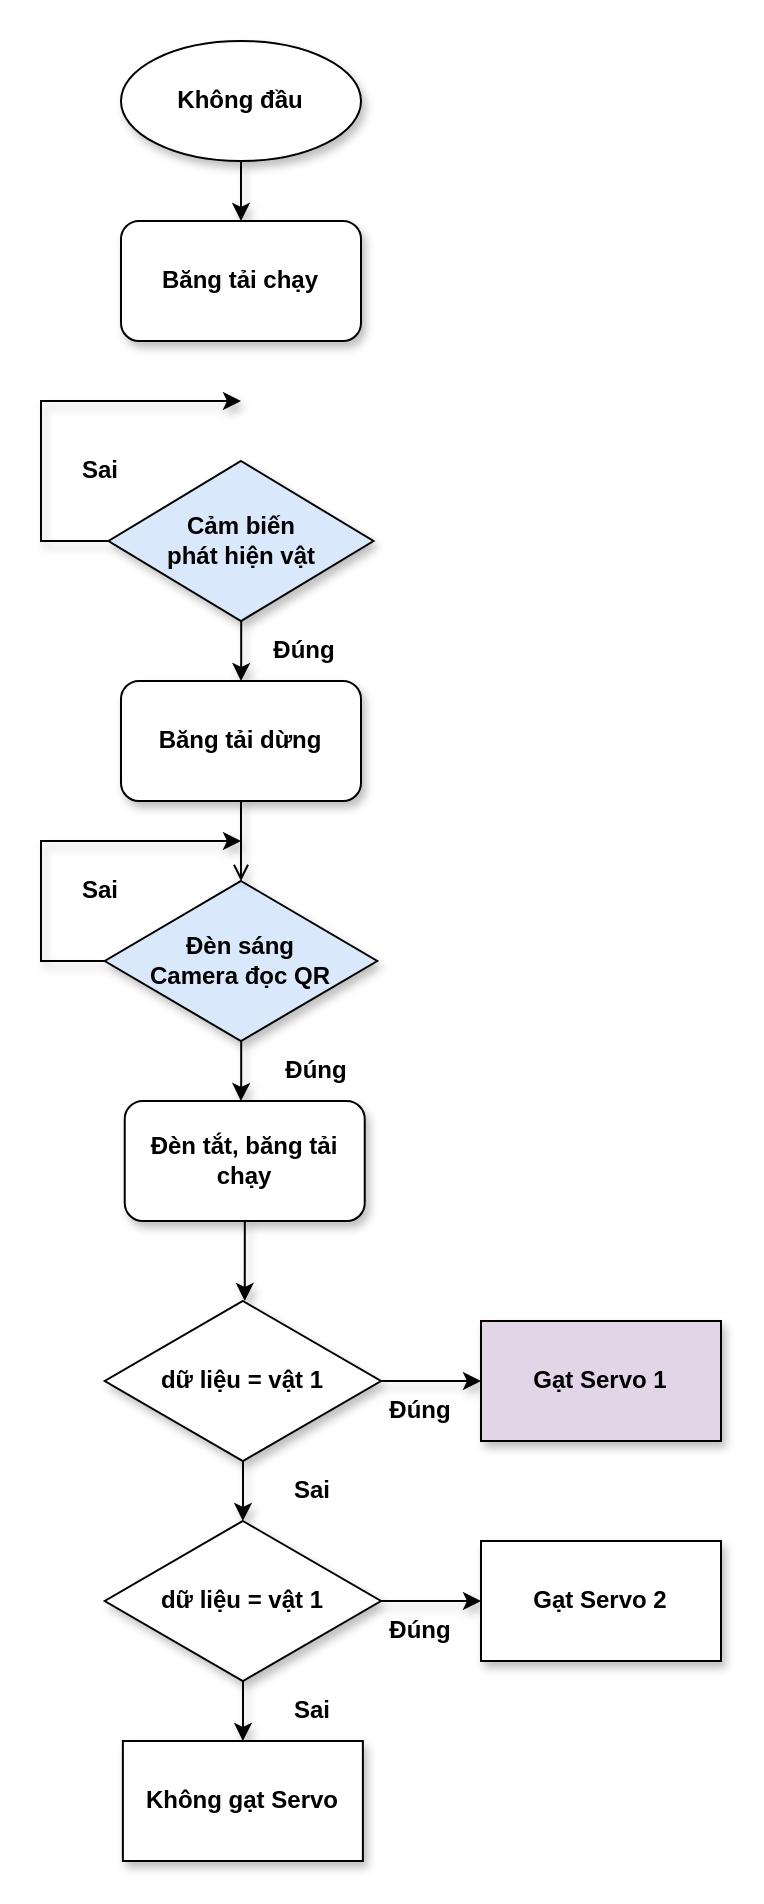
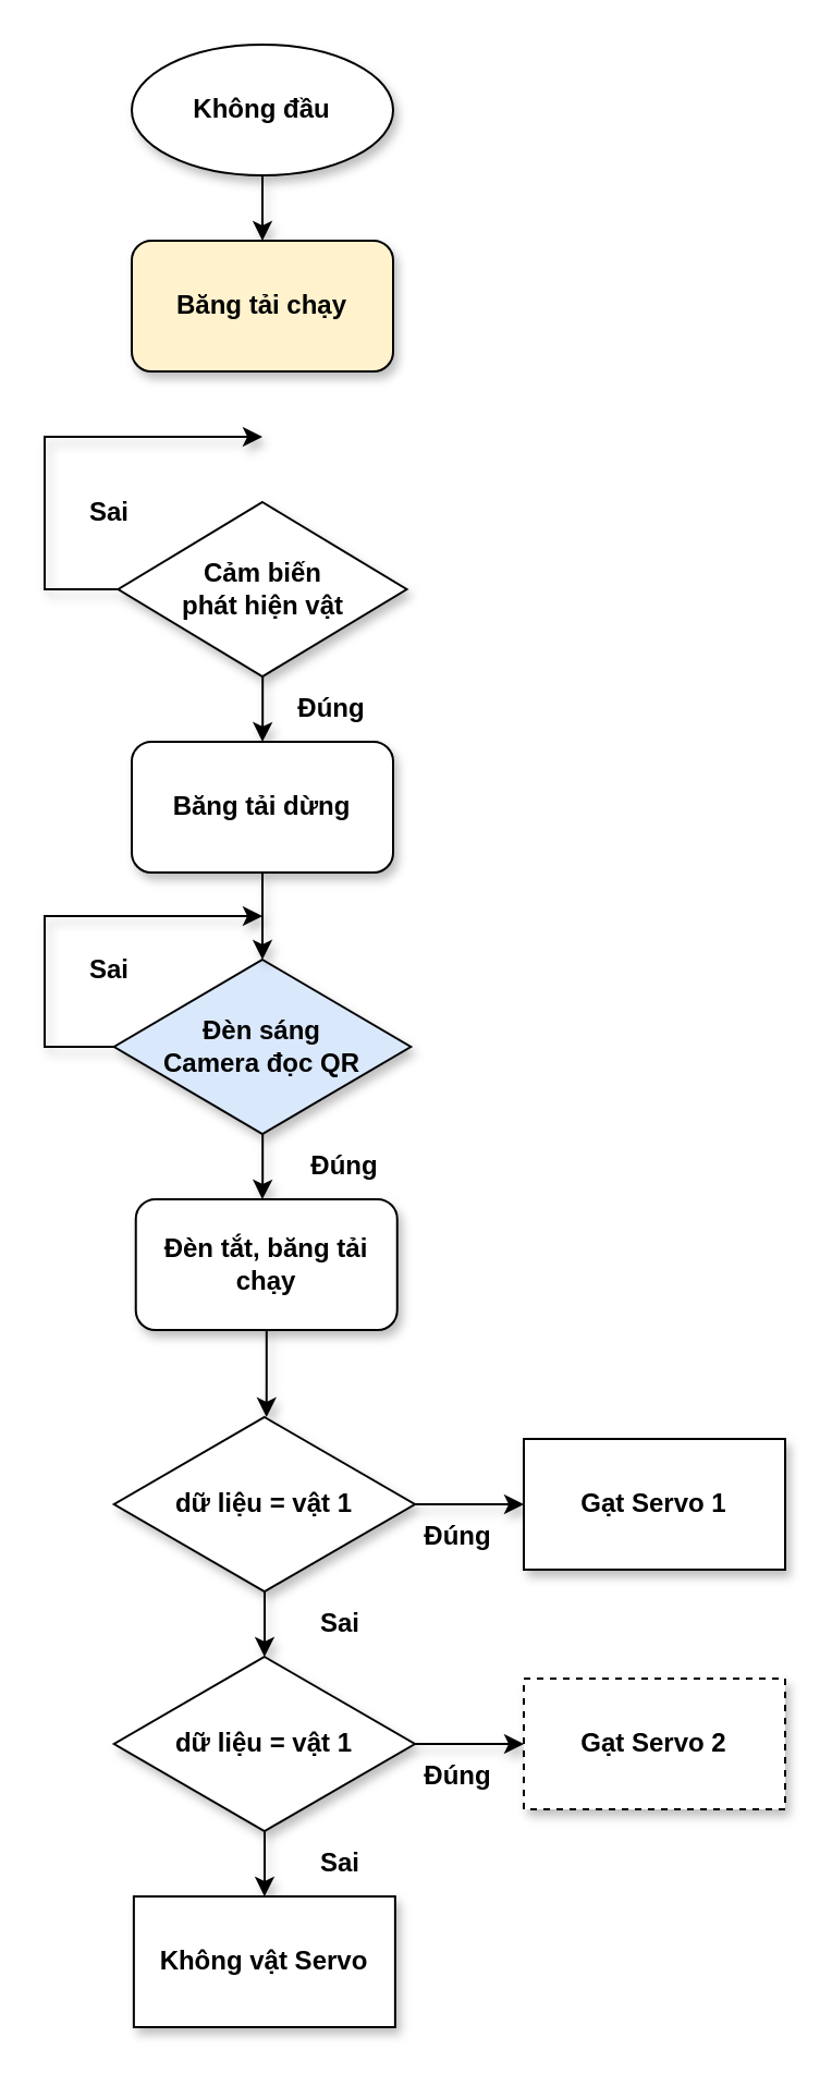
- <mxCell id="4" value="Băng tải chạy" style="rounded=1;whiteSpace=wrap;html=1;shadow=1;fontStyle=1" parent="1" vertex="1"><mxGeometry x="60" y="110" width="120" height="60" as="geometry" /></mxCell>
+ <mxCell id="4" value="Băng tải chạy" style="rounded=1;whiteSpace=wrap;html=1;shadow=1;fontStyle=1;fillColor=#fff2cc;" parent="1" vertex="1"><mxGeometry x="60" y="110" width="120" height="60" as="geometry" /></mxCell>
- <mxCell id="7" value="Cảm biến &lt;br&gt;phát hiện vật" style="rhombus;whiteSpace=wrap;html=1;shadow=1;fontStyle=1;fillColor=#dae8fc;" parent="1" vertex="1"><mxGeometry x="53.75" y="230" width="132.5" height="80" as="geometry" /></mxCell>
+ <mxCell id="7" value="Cảm biến &lt;br&gt;phát hiện vật" style="rhombus;whiteSpace=wrap;html=1;shadow=1;fontStyle=1" parent="1" vertex="1"><mxGeometry x="53.75" y="230" width="132.5" height="80" as="geometry" /></mxCell>
- <mxCell id="13" style="edgeStyle=orthogonalEdgeStyle;rounded=0;orthogonalLoop=1;jettySize=auto;html=1;entryX=0.5;entryY=0;entryDx=0;entryDy=0;shadow=1;fontStyle=1;endArrow=open;" parent="1" source="14" target="10" edge="1"><mxGeometry relative="1" as="geometry" /></mxCell>
+ <mxCell id="13" style="edgeStyle=orthogonalEdgeStyle;rounded=0;orthogonalLoop=1;jettySize=auto;html=1;entryX=0.5;entryY=0;entryDx=0;entryDy=0;shadow=1;fontStyle=1" parent="1" source="14" target="10" edge="1"><mxGeometry relative="1" as="geometry" /></mxCell>
- <mxCell id="18" value="Gạt Servo 1" style="whiteSpace=wrap;html=1;shadow=1;fontStyle=1;fillColor=#e1d5e7;" parent="1" vertex="1"><mxGeometry x="240" y="660" width="120" height="60" as="geometry" /></mxCell>
+ <mxCell id="18" value="Gạt Servo 1" style="whiteSpace=wrap;html=1;shadow=1;fontStyle=1" parent="1" vertex="1"><mxGeometry x="240" y="660" width="120" height="60" as="geometry" /></mxCell>
- <mxCell id="22" value="&lt;span style=&quot;&quot;&gt;Gạt Servo 2&lt;/span&gt;" style="whiteSpace=wrap;html=1;shadow=1;fontStyle=1" parent="1" vertex="1"><mxGeometry x="240" y="770" width="120" height="60" as="geometry" /></mxCell>
+ <mxCell id="22" value="&lt;span style=&quot;&quot;&gt;Gạt Servo 2&lt;/span&gt;" style="whiteSpace=wrap;html=1;shadow=1;fontStyle=1;dashed=1;" parent="1" vertex="1"><mxGeometry x="240" y="770" width="120" height="60" as="geometry" /></mxCell>
- <mxCell id="23" value="&lt;span style=&quot;&quot;&gt;Không gạt Servo&lt;/span&gt;" style="whiteSpace=wrap;html=1;shadow=1;fontStyle=1" parent="1" vertex="1"><mxGeometry x="60.94" y="870" width="120" height="60" as="geometry" /></mxCell>
+ <mxCell id="23" value="&lt;span style=&quot;&quot;&gt;Không vật Servo&lt;/span&gt;" style="whiteSpace=wrap;html=1;shadow=1;fontStyle=1" parent="1" vertex="1"><mxGeometry x="60.94" y="870" width="120" height="60" as="geometry" /></mxCell>
